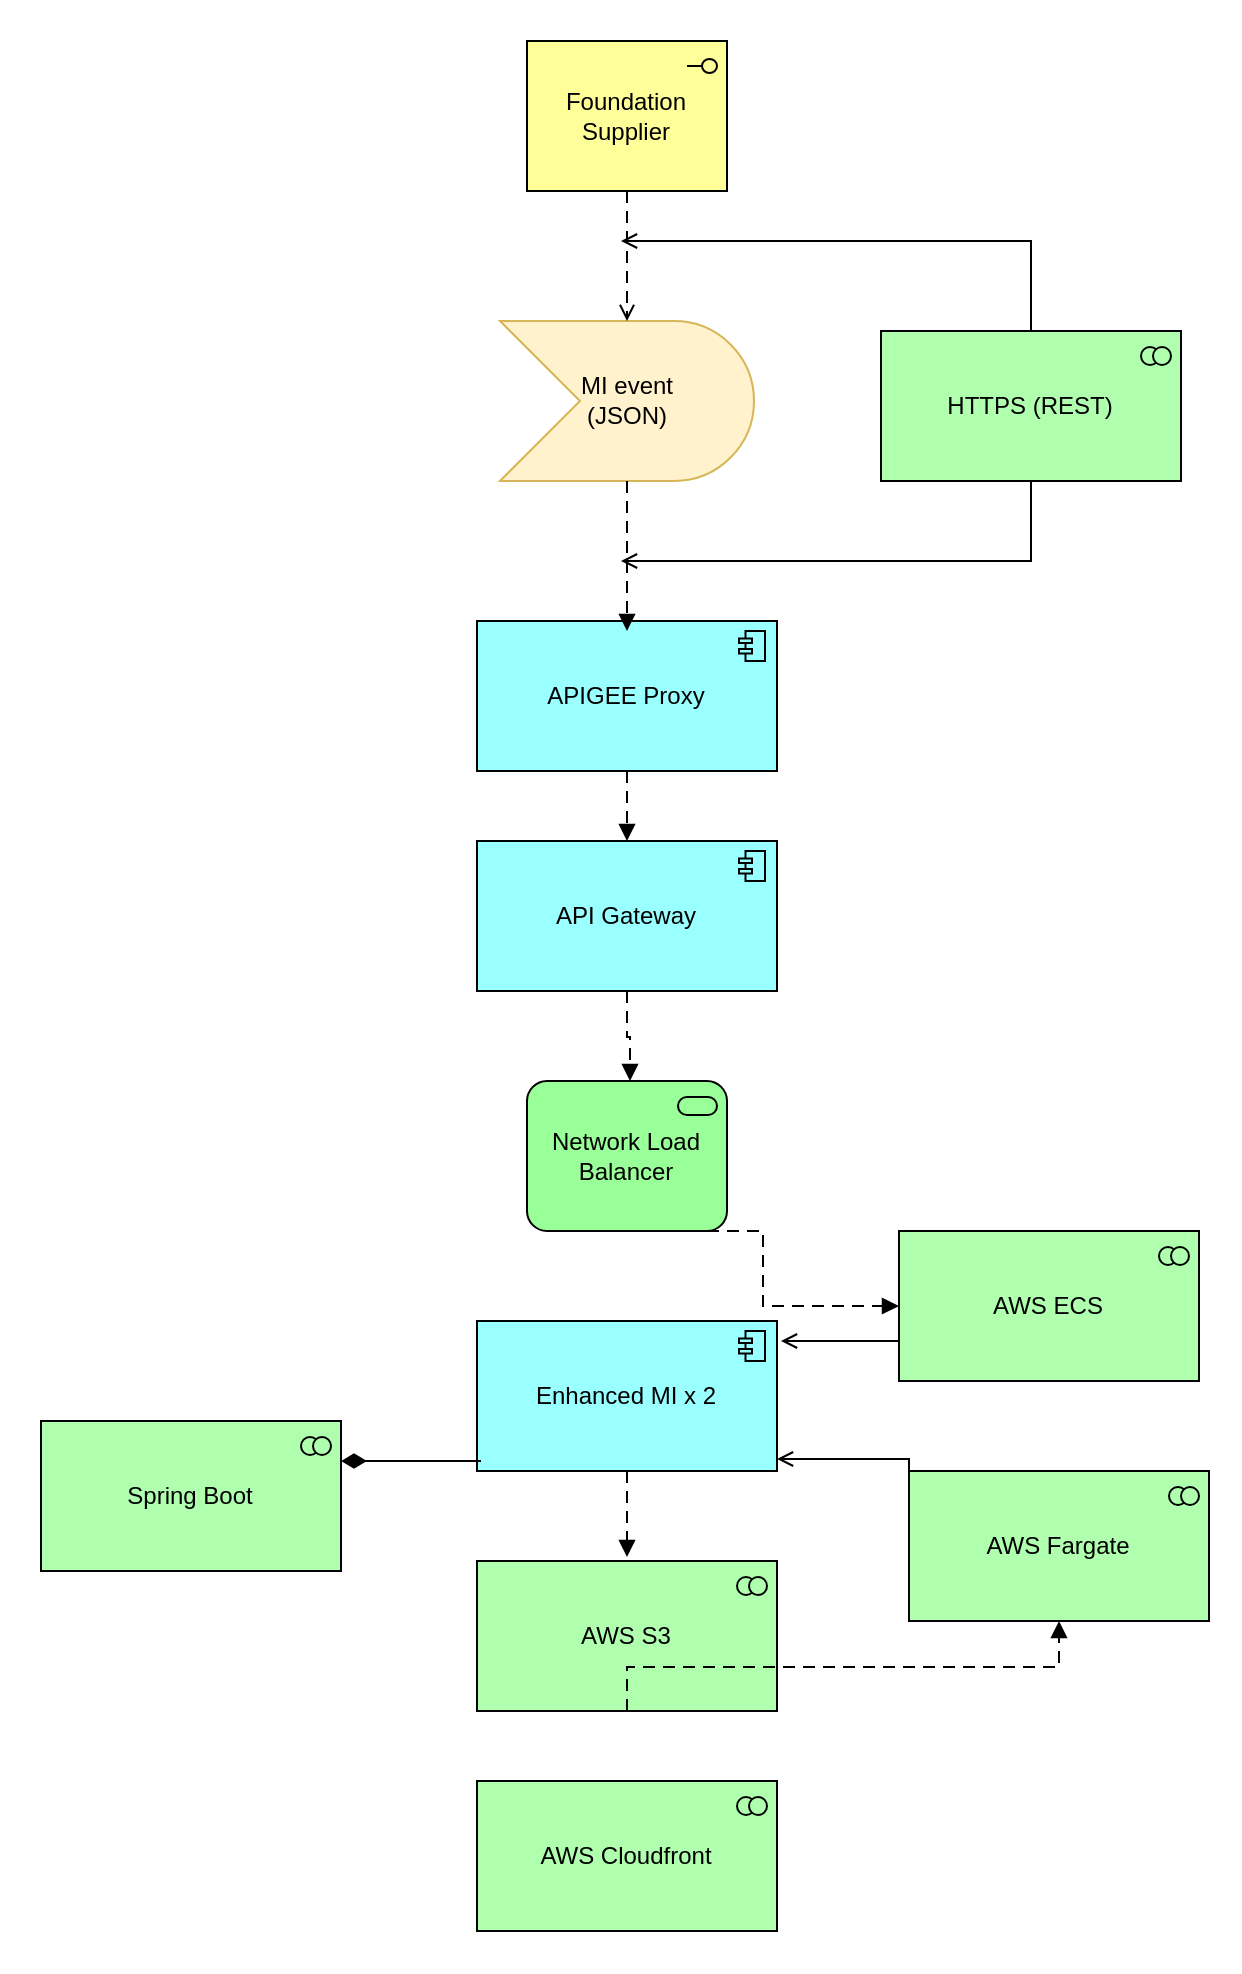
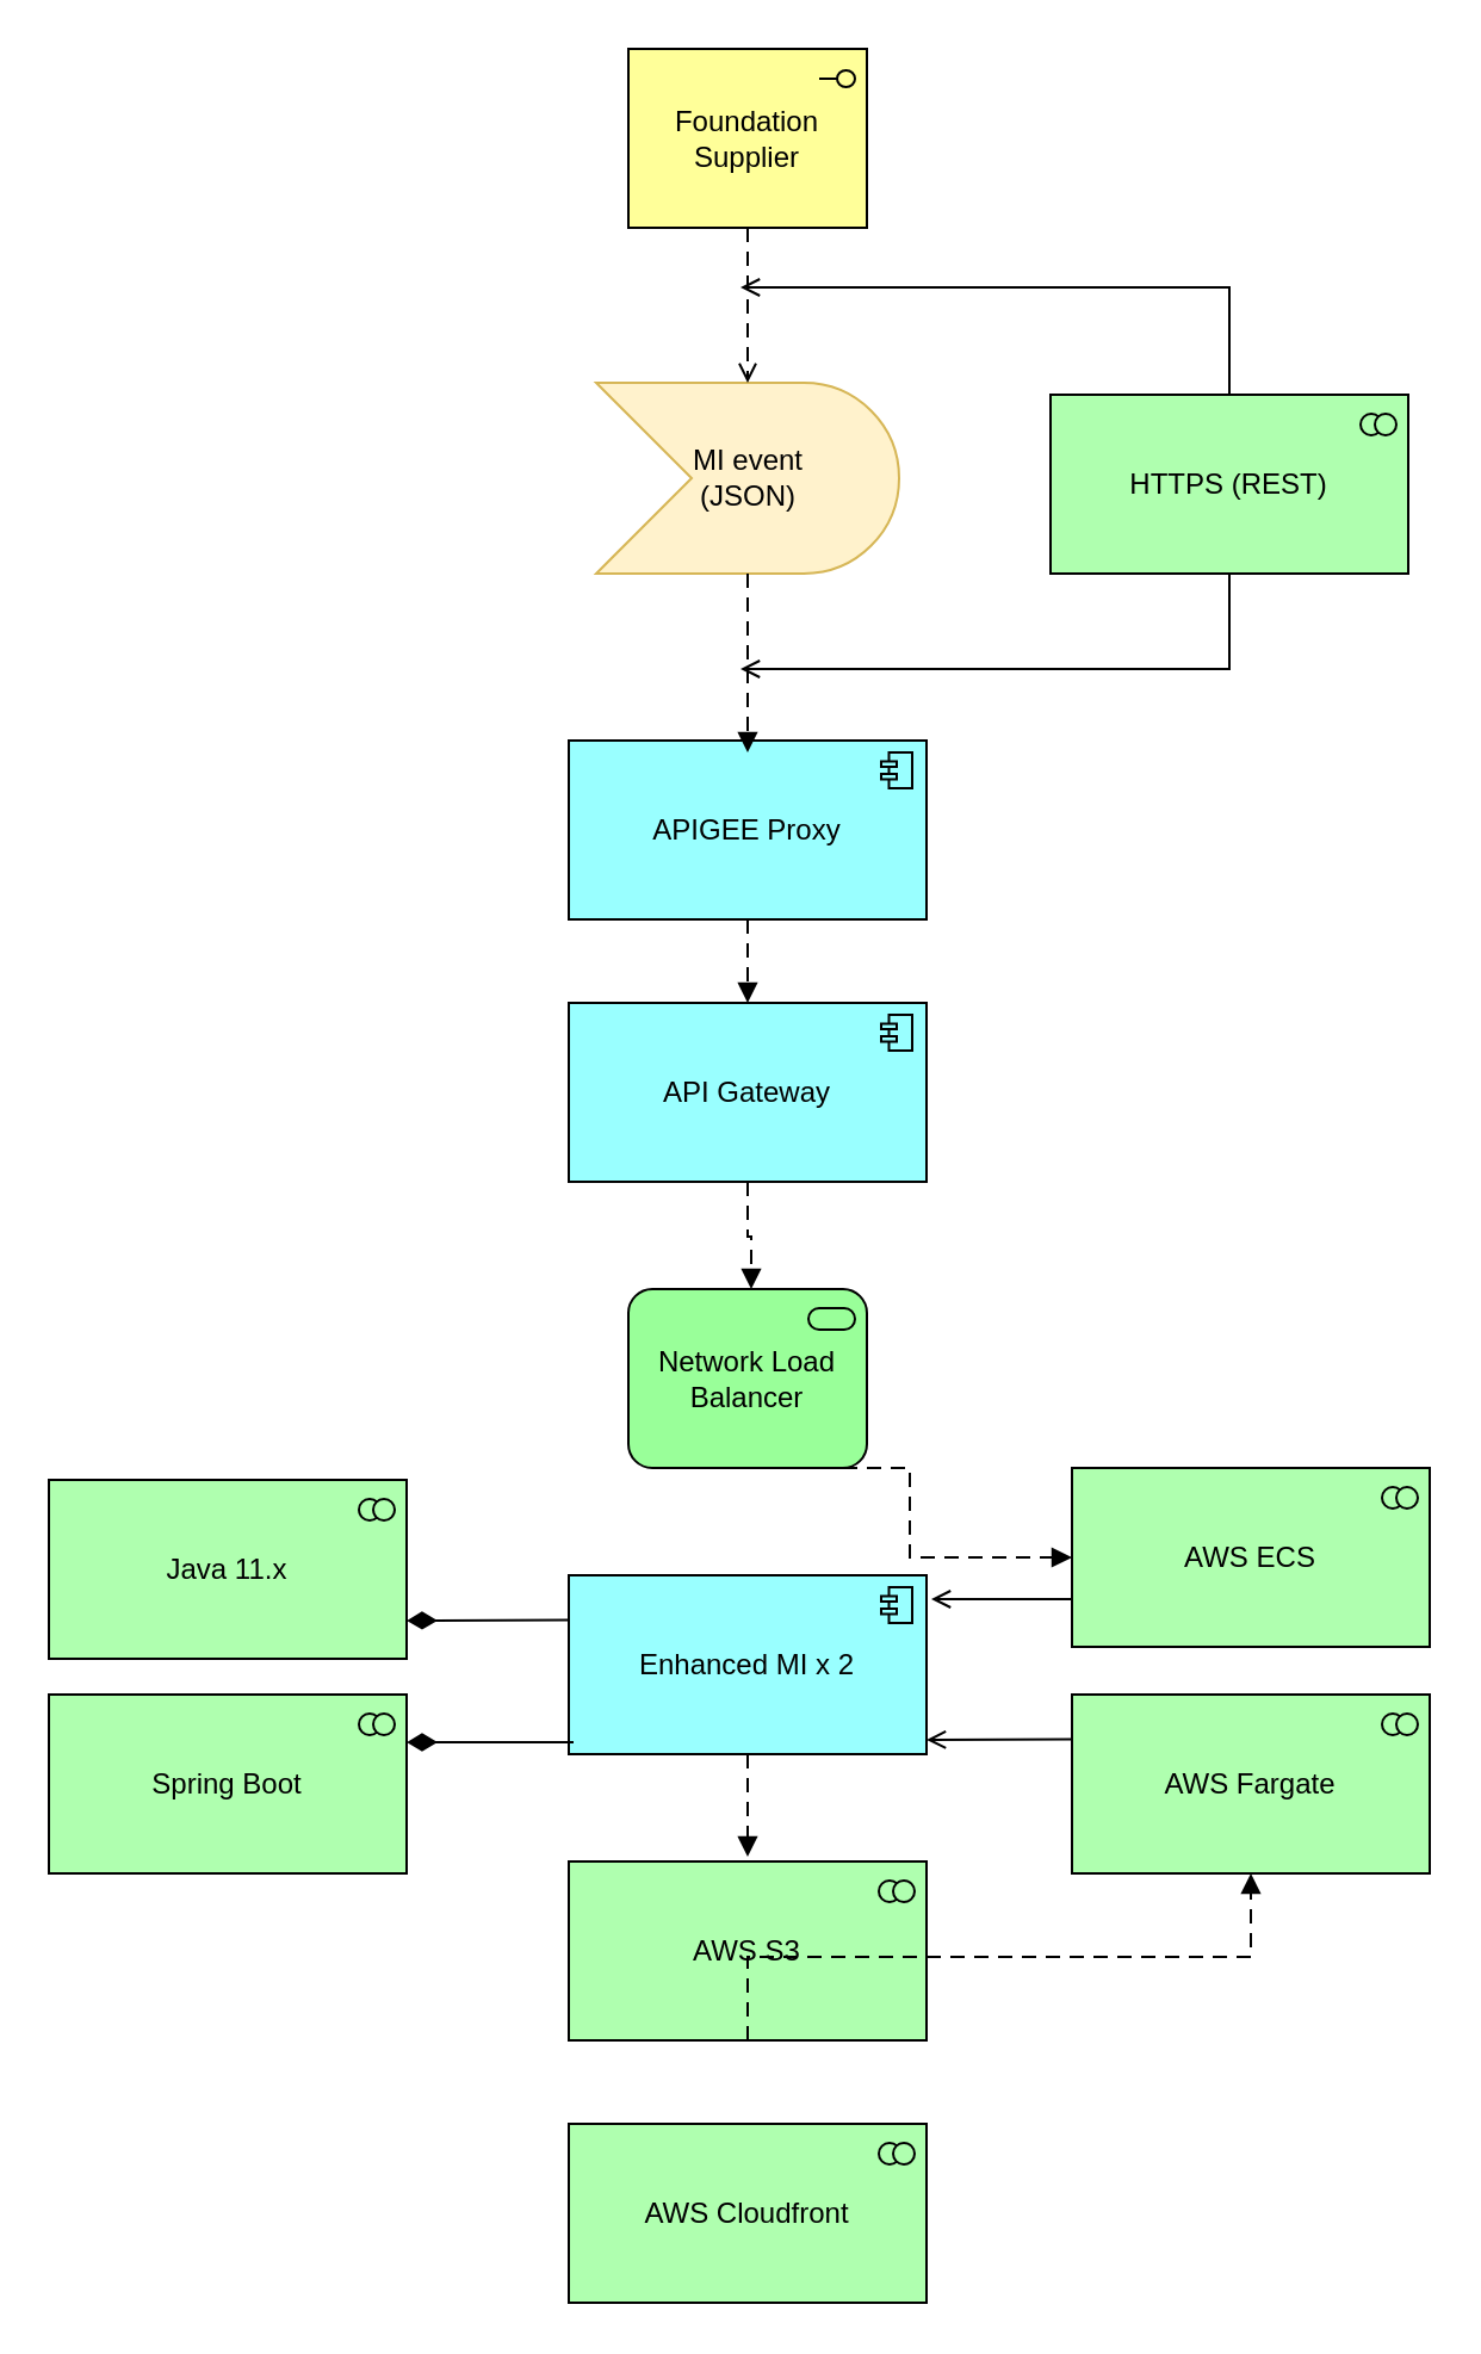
+ <mxCell id="9" value="Java 11.x" style="html=1;outlineConnect=0;whiteSpace=wrap;fillColor=#AFFFAF;shape=mxgraph.archimate3.application;appType=collab;archiType=square;" vertex="1" parent="1"><mxGeometry x="20" y="620" width="150" height="75" as="geometry" /></mxCell>
+ <mxCell id="20" value="" style="html=1;endArrow=diamondThin;endFill=1;edgeStyle=elbowEdgeStyle;elbow=vertical;endSize=10;rounded=0;exitX=0;exitY=0.25;exitDx=0;exitDy=0;exitPerimeter=0;" edge="1" parent="1" source="6" target="9"><mxGeometry width="160" relative="1" as="geometry"><mxPoint x="220" y="730" as="sourcePoint" /><mxPoint x="380" y="730" as="targetPoint" /></mxGeometry></mxCell>
- <mxCell id="11" value="AWS Fargate" style="html=1;outlineConnect=0;whiteSpace=wrap;fillColor=#AFFFAF;shape=mxgraph.archimate3.application;appType=collab;archiType=square;" vertex="1" parent="1"><mxGeometry x="454" y="735" width="150" height="75" as="geometry" /></mxCell>
+ <mxCell id="11" value="AWS Fargate" style="html=1;outlineConnect=0;whiteSpace=wrap;fillColor=#AFFFAF;shape=mxgraph.archimate3.application;appType=collab;archiType=square;" vertex="1" parent="1"><mxGeometry x="449" y="710" width="150" height="75" as="geometry" /></mxCell>
